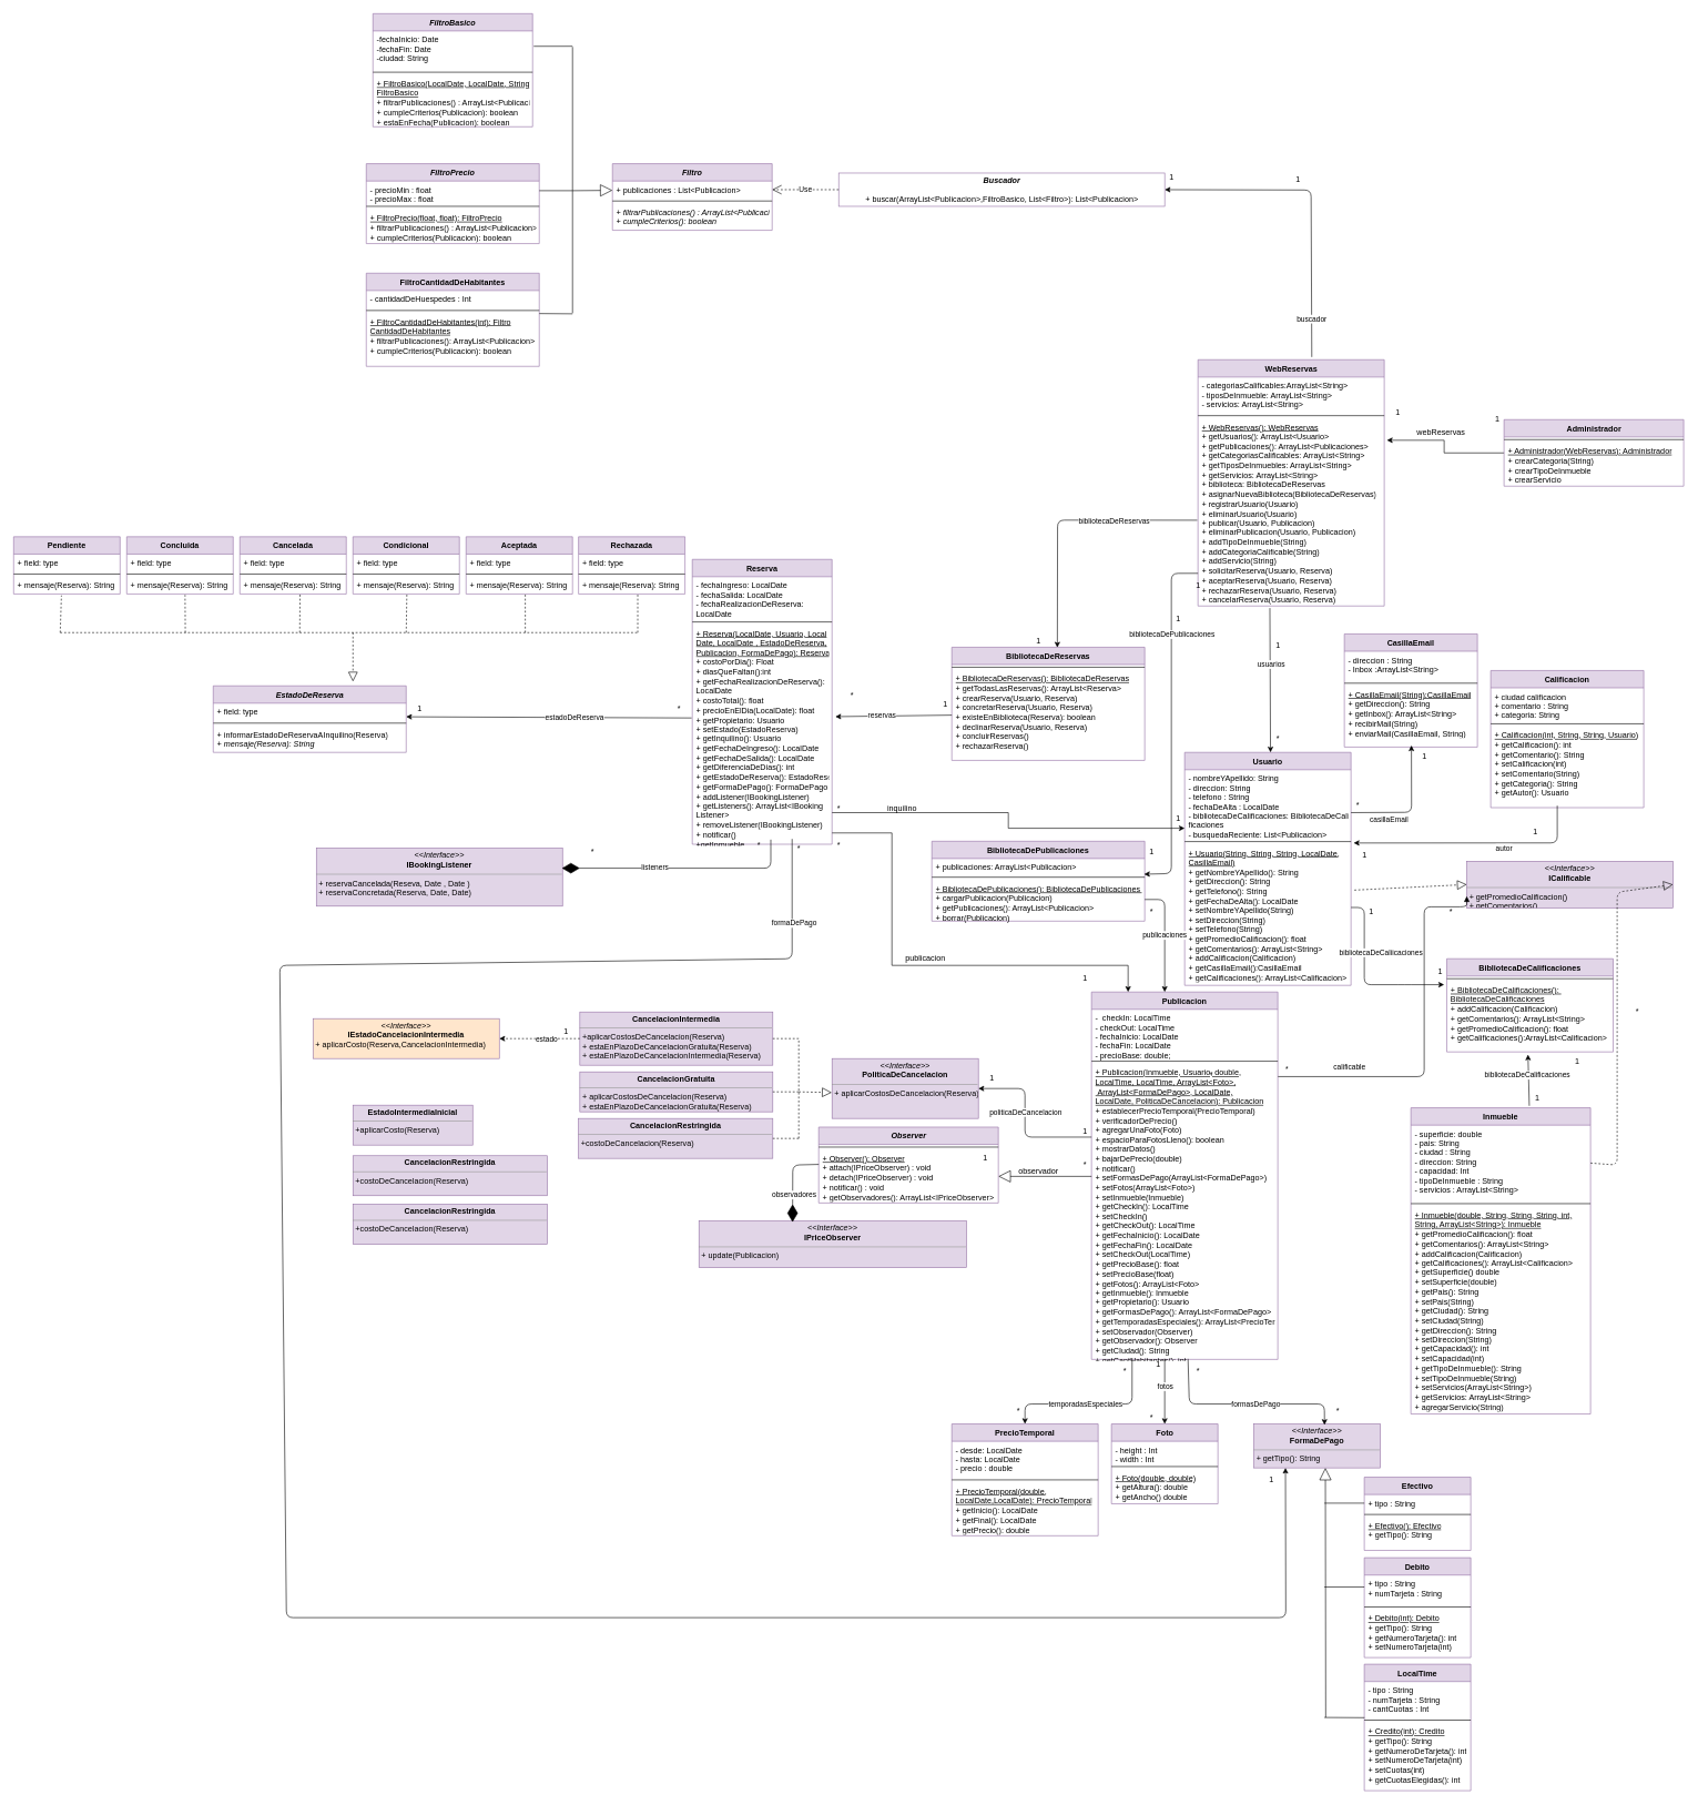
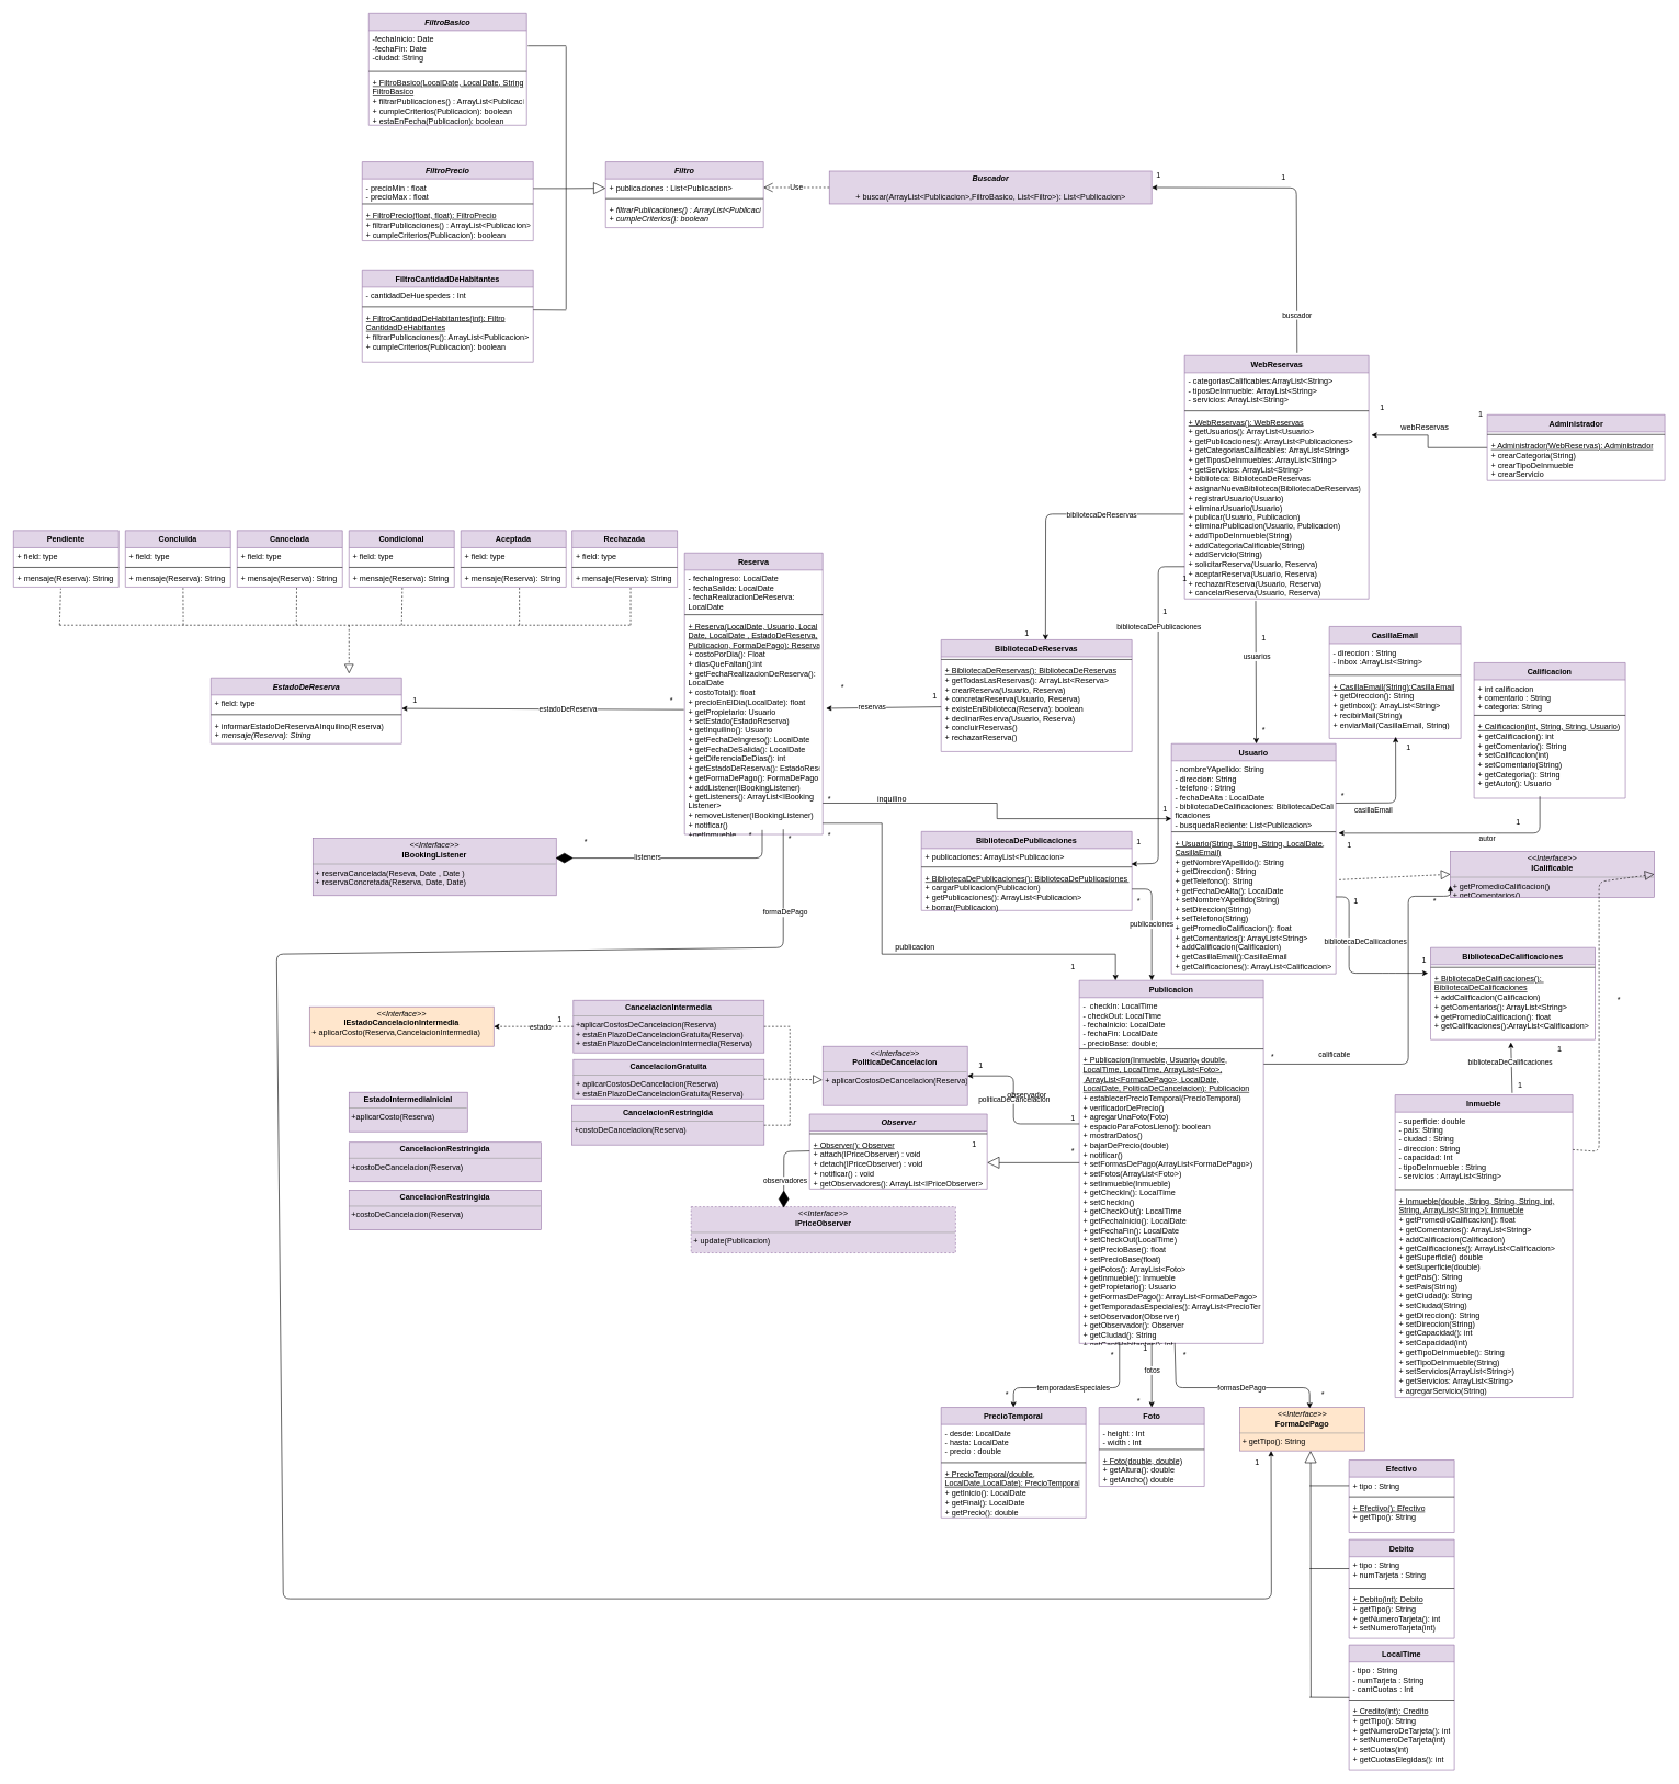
- <mxCell id="181" value="&lt;b&gt;&lt;i&gt;Buscador&lt;br&gt;&lt;br&gt;&lt;/i&gt;&lt;/b&gt;&lt;span style=&quot;text-align: left&quot;&gt;+ buscar(ArrayList&amp;lt;Publicacion&amp;gt;,FiltroBasico, List&amp;lt;Filtro&amp;gt;): List&amp;lt;Publicacion&amp;gt;&lt;/span&gt;&lt;b&gt;&lt;br&gt;&lt;/b&gt;" style="html=1;fillColor=#ffffff;strokeColor=#9673a6;" parent="1" vertex="1"><mxGeometry x="1260" y="259.5" width="490" height="50" as="geometry" /></mxCell>
+ <mxCell id="181" value="&lt;b&gt;&lt;i&gt;Buscador&lt;br&gt;&lt;br&gt;&lt;/i&gt;&lt;/b&gt;&lt;span style=&quot;text-align: left&quot;&gt;+ buscar(ArrayList&amp;lt;Publicacion&amp;gt;,FiltroBasico, List&amp;lt;Filtro&amp;gt;): List&amp;lt;Publicacion&amp;gt;&lt;/span&gt;&lt;b&gt;&lt;br&gt;&lt;/b&gt;" style="html=1;fillColor=#e1d5e7;strokeColor=#9673a6;" parent="1" vertex="1"><mxGeometry x="1260" y="259.5" width="490" height="50" as="geometry" /></mxCell>
- <mxCell id="32" value="+ ciudad calificacion&#10;+ comentario : String&#10;+ categoria: String" style="text;strokeColor=none;fillColor=none;align=left;verticalAlign=top;spacingLeft=4;spacingRight=4;overflow=hidden;rotatable=0;points=[[0,0.5],[1,0.5]];portConstraint=eastwest;" parent="31" vertex="1"><mxGeometry y="26" width="230" height="50" as="geometry" /></mxCell>
+ <mxCell id="32" value="+ int calificacion&#10;+ comentario : String&#10;+ categoria: String" style="text;strokeColor=none;fillColor=none;align=left;verticalAlign=top;spacingLeft=4;spacingRight=4;overflow=hidden;rotatable=0;points=[[0,0.5],[1,0.5]];portConstraint=eastwest;" parent="31" vertex="1"><mxGeometry y="26" width="230" height="50" as="geometry" /></mxCell>
- <mxCell id="216" value="observador" style="text;html=1;align=center;verticalAlign=middle;resizable=0;points=[];autosize=1;strokeColor=none;" parent="1" vertex="1"><mxGeometry x="1520" y="1750" width="80" height="20" as="geometry" /></mxCell>
+ <mxCell id="216" value="observador" style="text;html=1;align=center;verticalAlign=middle;resizable=0;points=[];autosize=1;strokeColor=none;" parent="1" vertex="1"><mxGeometry x="1520" y="1655" width="80" height="20" as="geometry" /></mxCell>
- <mxCell id="77" value="&lt;p style=&quot;margin: 0px ; margin-top: 4px ; text-align: center&quot;&gt;&lt;i&gt;&amp;lt;&amp;lt;Interface&amp;gt;&amp;gt;&lt;/i&gt;&lt;br&gt;&lt;b&gt;IPriceObserver&lt;/b&gt;&lt;/p&gt;&lt;hr size=&quot;1&quot;&gt;&lt;p style=&quot;margin: 0px ; margin-left: 4px&quot;&gt;&lt;/p&gt;&lt;p style=&quot;margin: 0px ; margin-left: 4px&quot;&gt;+ update(Publicacion)&lt;/p&gt;" style="verticalAlign=top;align=left;overflow=fill;fontSize=12;fontFamily=Helvetica;html=1;fillColor=#e1d5e7;strokeColor=#9673a6;" parent="1" vertex="1"><mxGeometry x="1050" y="1834" width="402" height="70" as="geometry" /></mxCell>
+ <mxCell id="77" value="&lt;p style=&quot;margin: 0px ; margin-top: 4px ; text-align: center&quot;&gt;&lt;i&gt;&amp;lt;&amp;lt;Interface&amp;gt;&amp;gt;&lt;/i&gt;&lt;br&gt;&lt;b&gt;IPriceObserver&lt;/b&gt;&lt;/p&gt;&lt;hr size=&quot;1&quot;&gt;&lt;p style=&quot;margin: 0px ; margin-left: 4px&quot;&gt;&lt;/p&gt;&lt;p style=&quot;margin: 0px ; margin-left: 4px&quot;&gt;+ update(Publicacion)&lt;/p&gt;" style="verticalAlign=top;align=left;overflow=fill;fontSize=12;fontFamily=Helvetica;html=1;fillColor=#e1d5e7;strokeColor=#9673a6;dashed=1;" parent="1" vertex="1"><mxGeometry x="1050" y="1834" width="402" height="70" as="geometry" /></mxCell>
- <mxCell id="49" value="&lt;p style=&quot;margin: 0px ; margin-top: 4px ; text-align: center&quot;&gt;&lt;i&gt;&amp;lt;&amp;lt;Interface&amp;gt;&amp;gt;&lt;/i&gt;&lt;br&gt;&lt;b&gt;FormaDePago&lt;/b&gt;&lt;/p&gt;&lt;hr size=&quot;1&quot;&gt;&lt;p style=&quot;margin: 0px ; margin-left: 4px&quot;&gt;&lt;span&gt;+ getTipo(): String&lt;/span&gt;&lt;br&gt;&lt;/p&gt;" style="verticalAlign=top;align=left;overflow=fill;fontSize=12;fontFamily=Helvetica;html=1;strokeColor=#9673a6;fillColor=#e1d5e7;" parent="1" vertex="1"><mxGeometry x="1884" y="2139" width="190" height="66" as="geometry" /></mxCell>
+ <mxCell id="49" value="&lt;p style=&quot;margin: 0px ; margin-top: 4px ; text-align: center&quot;&gt;&lt;i&gt;&amp;lt;&amp;lt;Interface&amp;gt;&amp;gt;&lt;/i&gt;&lt;br&gt;&lt;b&gt;FormaDePago&lt;/b&gt;&lt;/p&gt;&lt;hr size=&quot;1&quot;&gt;&lt;p style=&quot;margin: 0px ; margin-left: 4px&quot;&gt;&lt;span&gt;+ getTipo(): String&lt;/span&gt;&lt;br&gt;&lt;/p&gt;" style="verticalAlign=top;align=left;overflow=fill;fontSize=12;fontFamily=Helvetica;html=1;strokeColor=#9673a6;fillColor=#ffe6cc;" parent="1" vertex="1"><mxGeometry x="1884" y="2139" width="190" height="66" as="geometry" /></mxCell>
